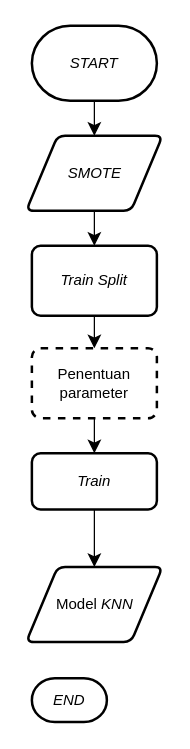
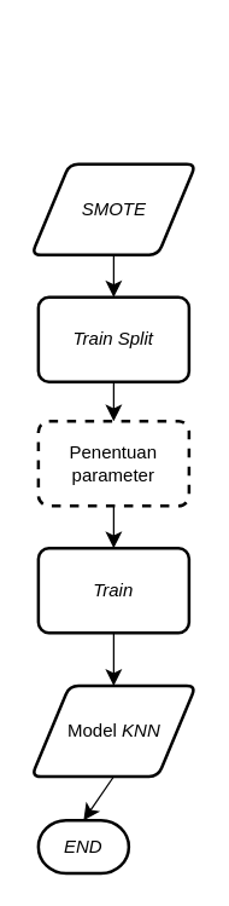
- <mxCell id="3" value="&lt;i&gt;START&lt;/i&gt;" style="strokeWidth=2;html=1;shape=mxgraph.flowchart.terminator;whiteSpace=wrap;" vertex="1" parent="1"><mxGeometry x="25" y="20" width="100" height="60" as="geometry" /></mxCell>
- <mxCell id="2" style="edgeStyle=none;curved=1;rounded=0;orthogonalLoop=1;jettySize=auto;html=1;exitX=0.5;exitY=1;exitDx=0;exitDy=0;exitPerimeter=0;entryX=0.5;entryY=0;entryDx=0;entryDy=0;fontSize=12;startSize=8;endSize=8;" edge="1" parent="1" source="3" target="6"><mxGeometry relative="1" as="geometry" /></mxCell>
- <mxCell id="13" value="&lt;i&gt;Train&lt;/i&gt;" style="rounded=1;whiteSpace=wrap;html=1;absoluteArcSize=1;arcSize=14;strokeWidth=2;" vertex="1" parent="1"><mxGeometry x="25" y="362" width="100" height="45" as="geometry" /></mxCell>
+ <mxCell id="13" value="&lt;i&gt;Train&lt;/i&gt;" style="rounded=1;whiteSpace=wrap;html=1;absoluteArcSize=1;arcSize=14;strokeWidth=2;" vertex="1" parent="1"><mxGeometry x="25" y="362" width="100" height="56" as="geometry" /></mxCell>
+ <mxCell id="14" style="edgeStyle=none;curved=1;rounded=0;orthogonalLoop=1;jettySize=auto;html=1;exitX=0.5;exitY=1;exitDx=0;exitDy=0;entryX=0.5;entryY=0;entryDx=0;entryDy=0;entryPerimeter=0;fontSize=12;startSize=8;endSize=8;" edge="1" parent="1" source="11" target="4"><mxGeometry relative="1" as="geometry" /></mxCell>
